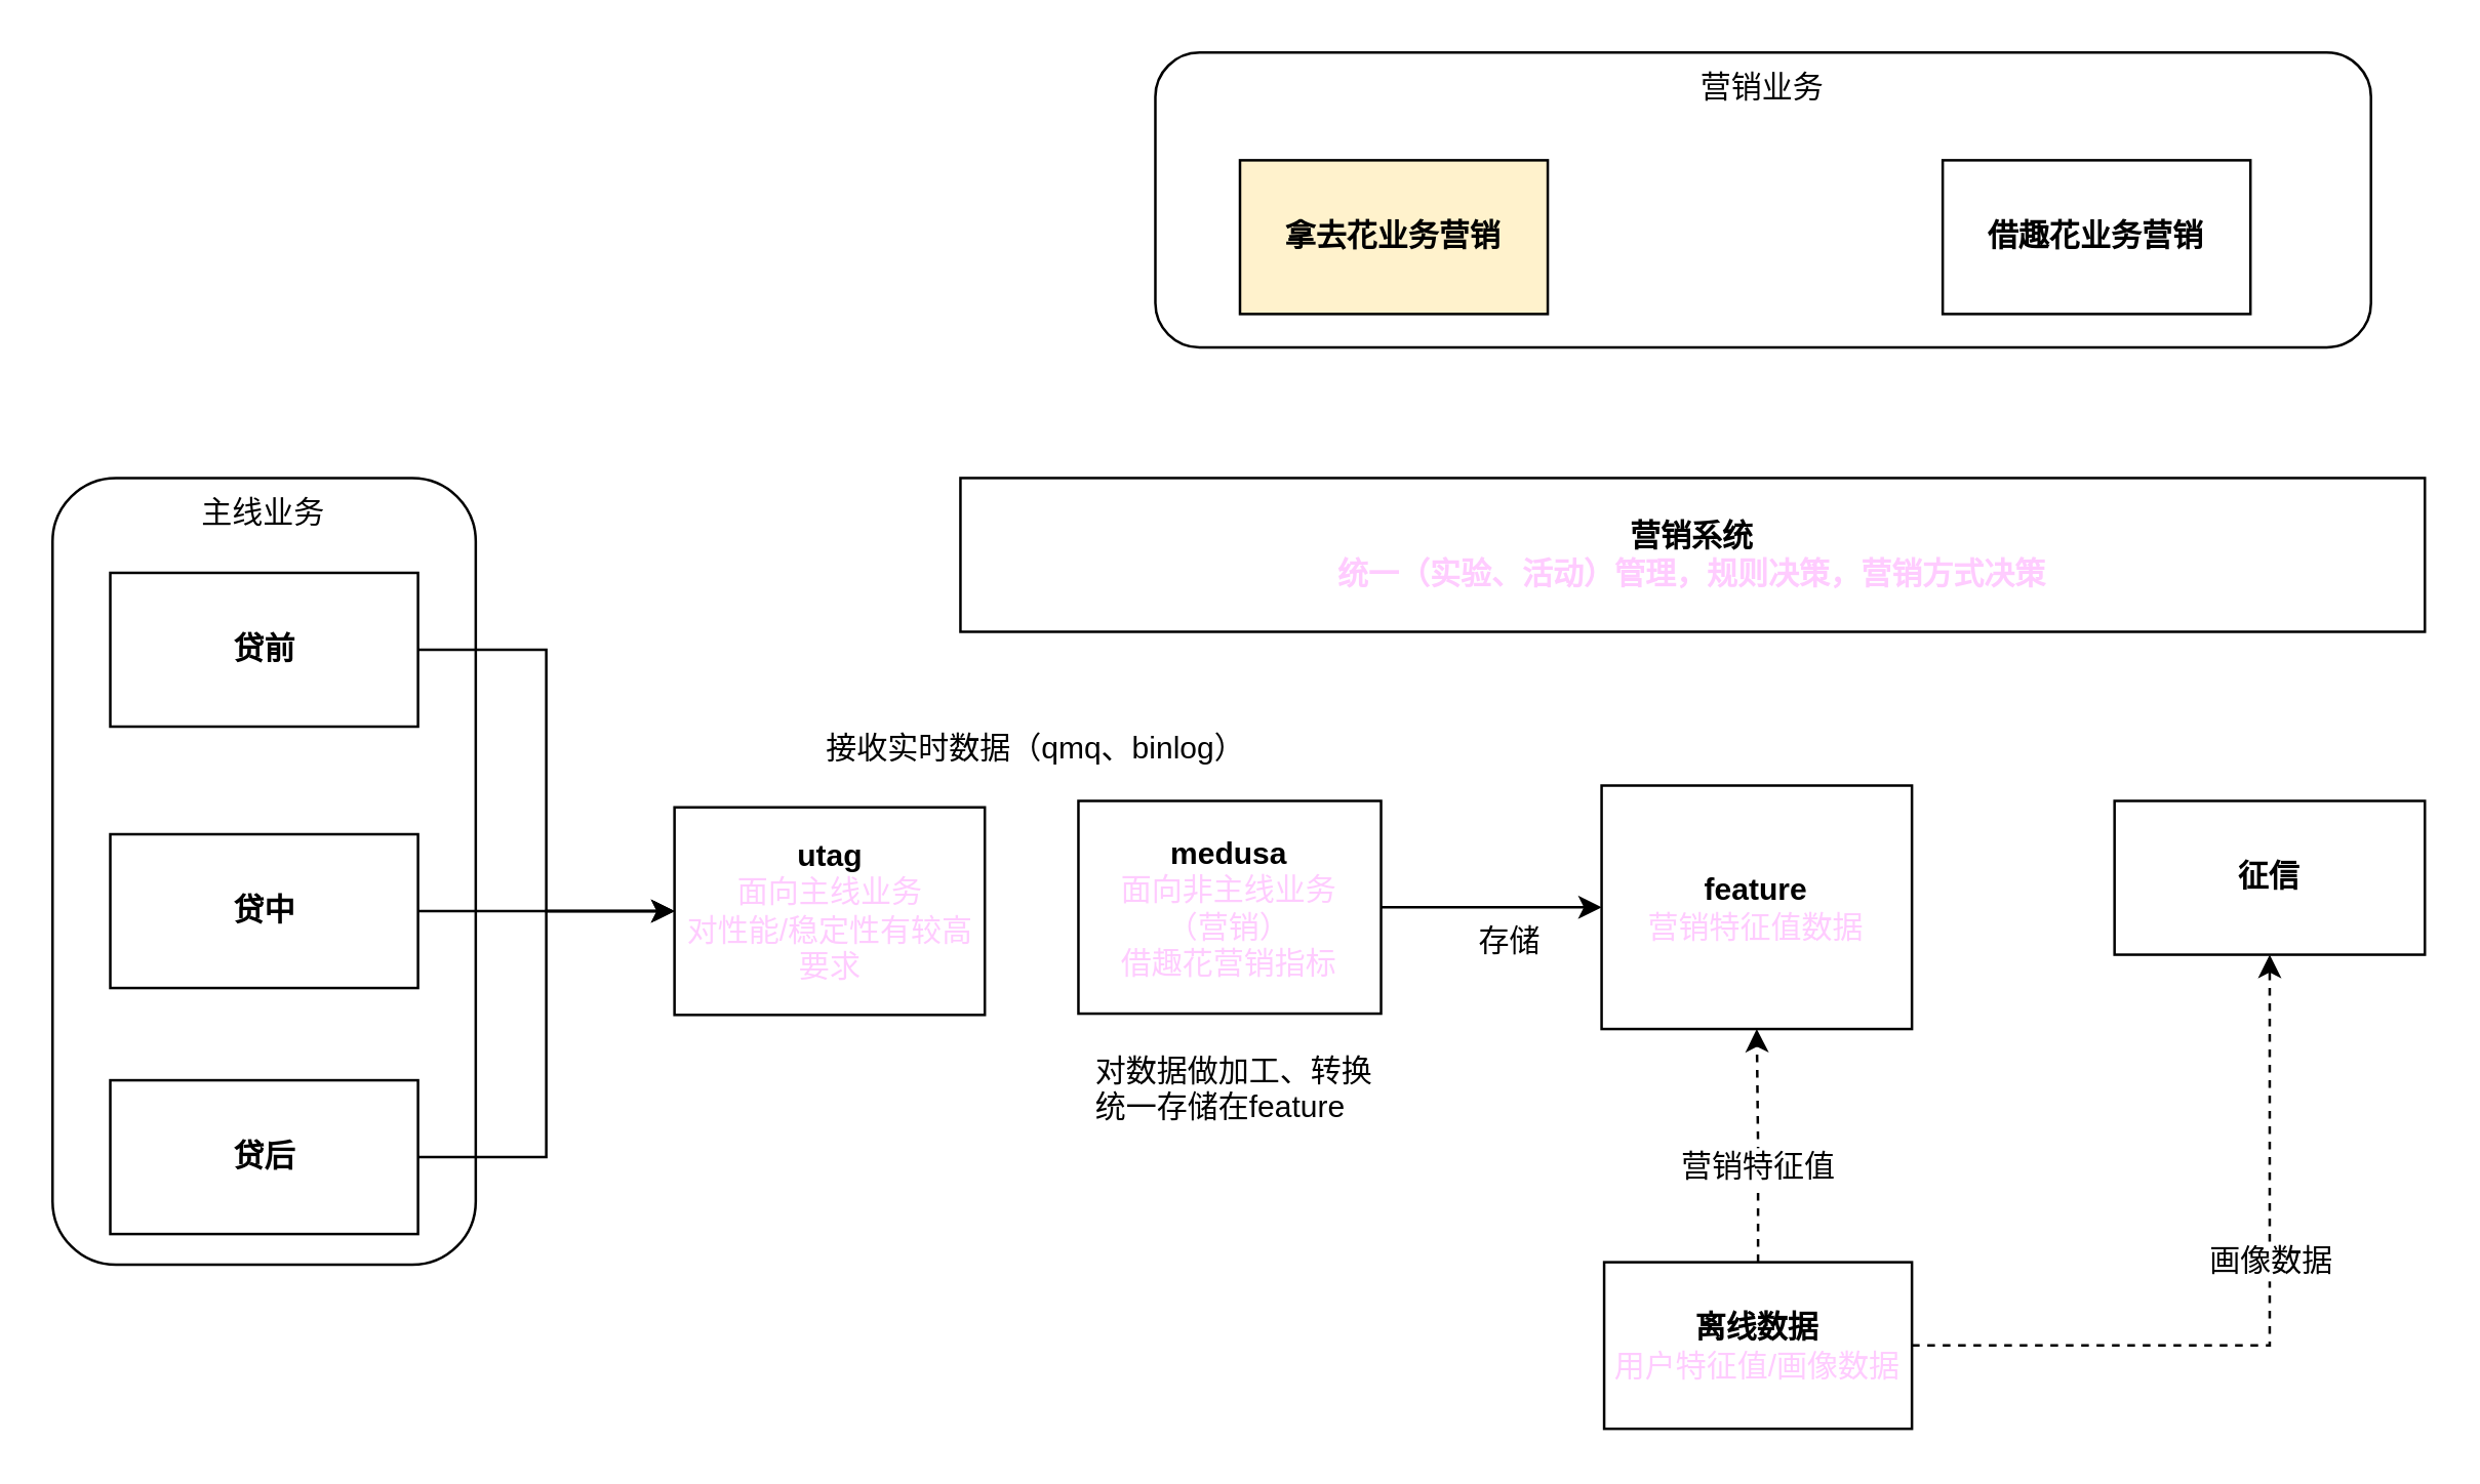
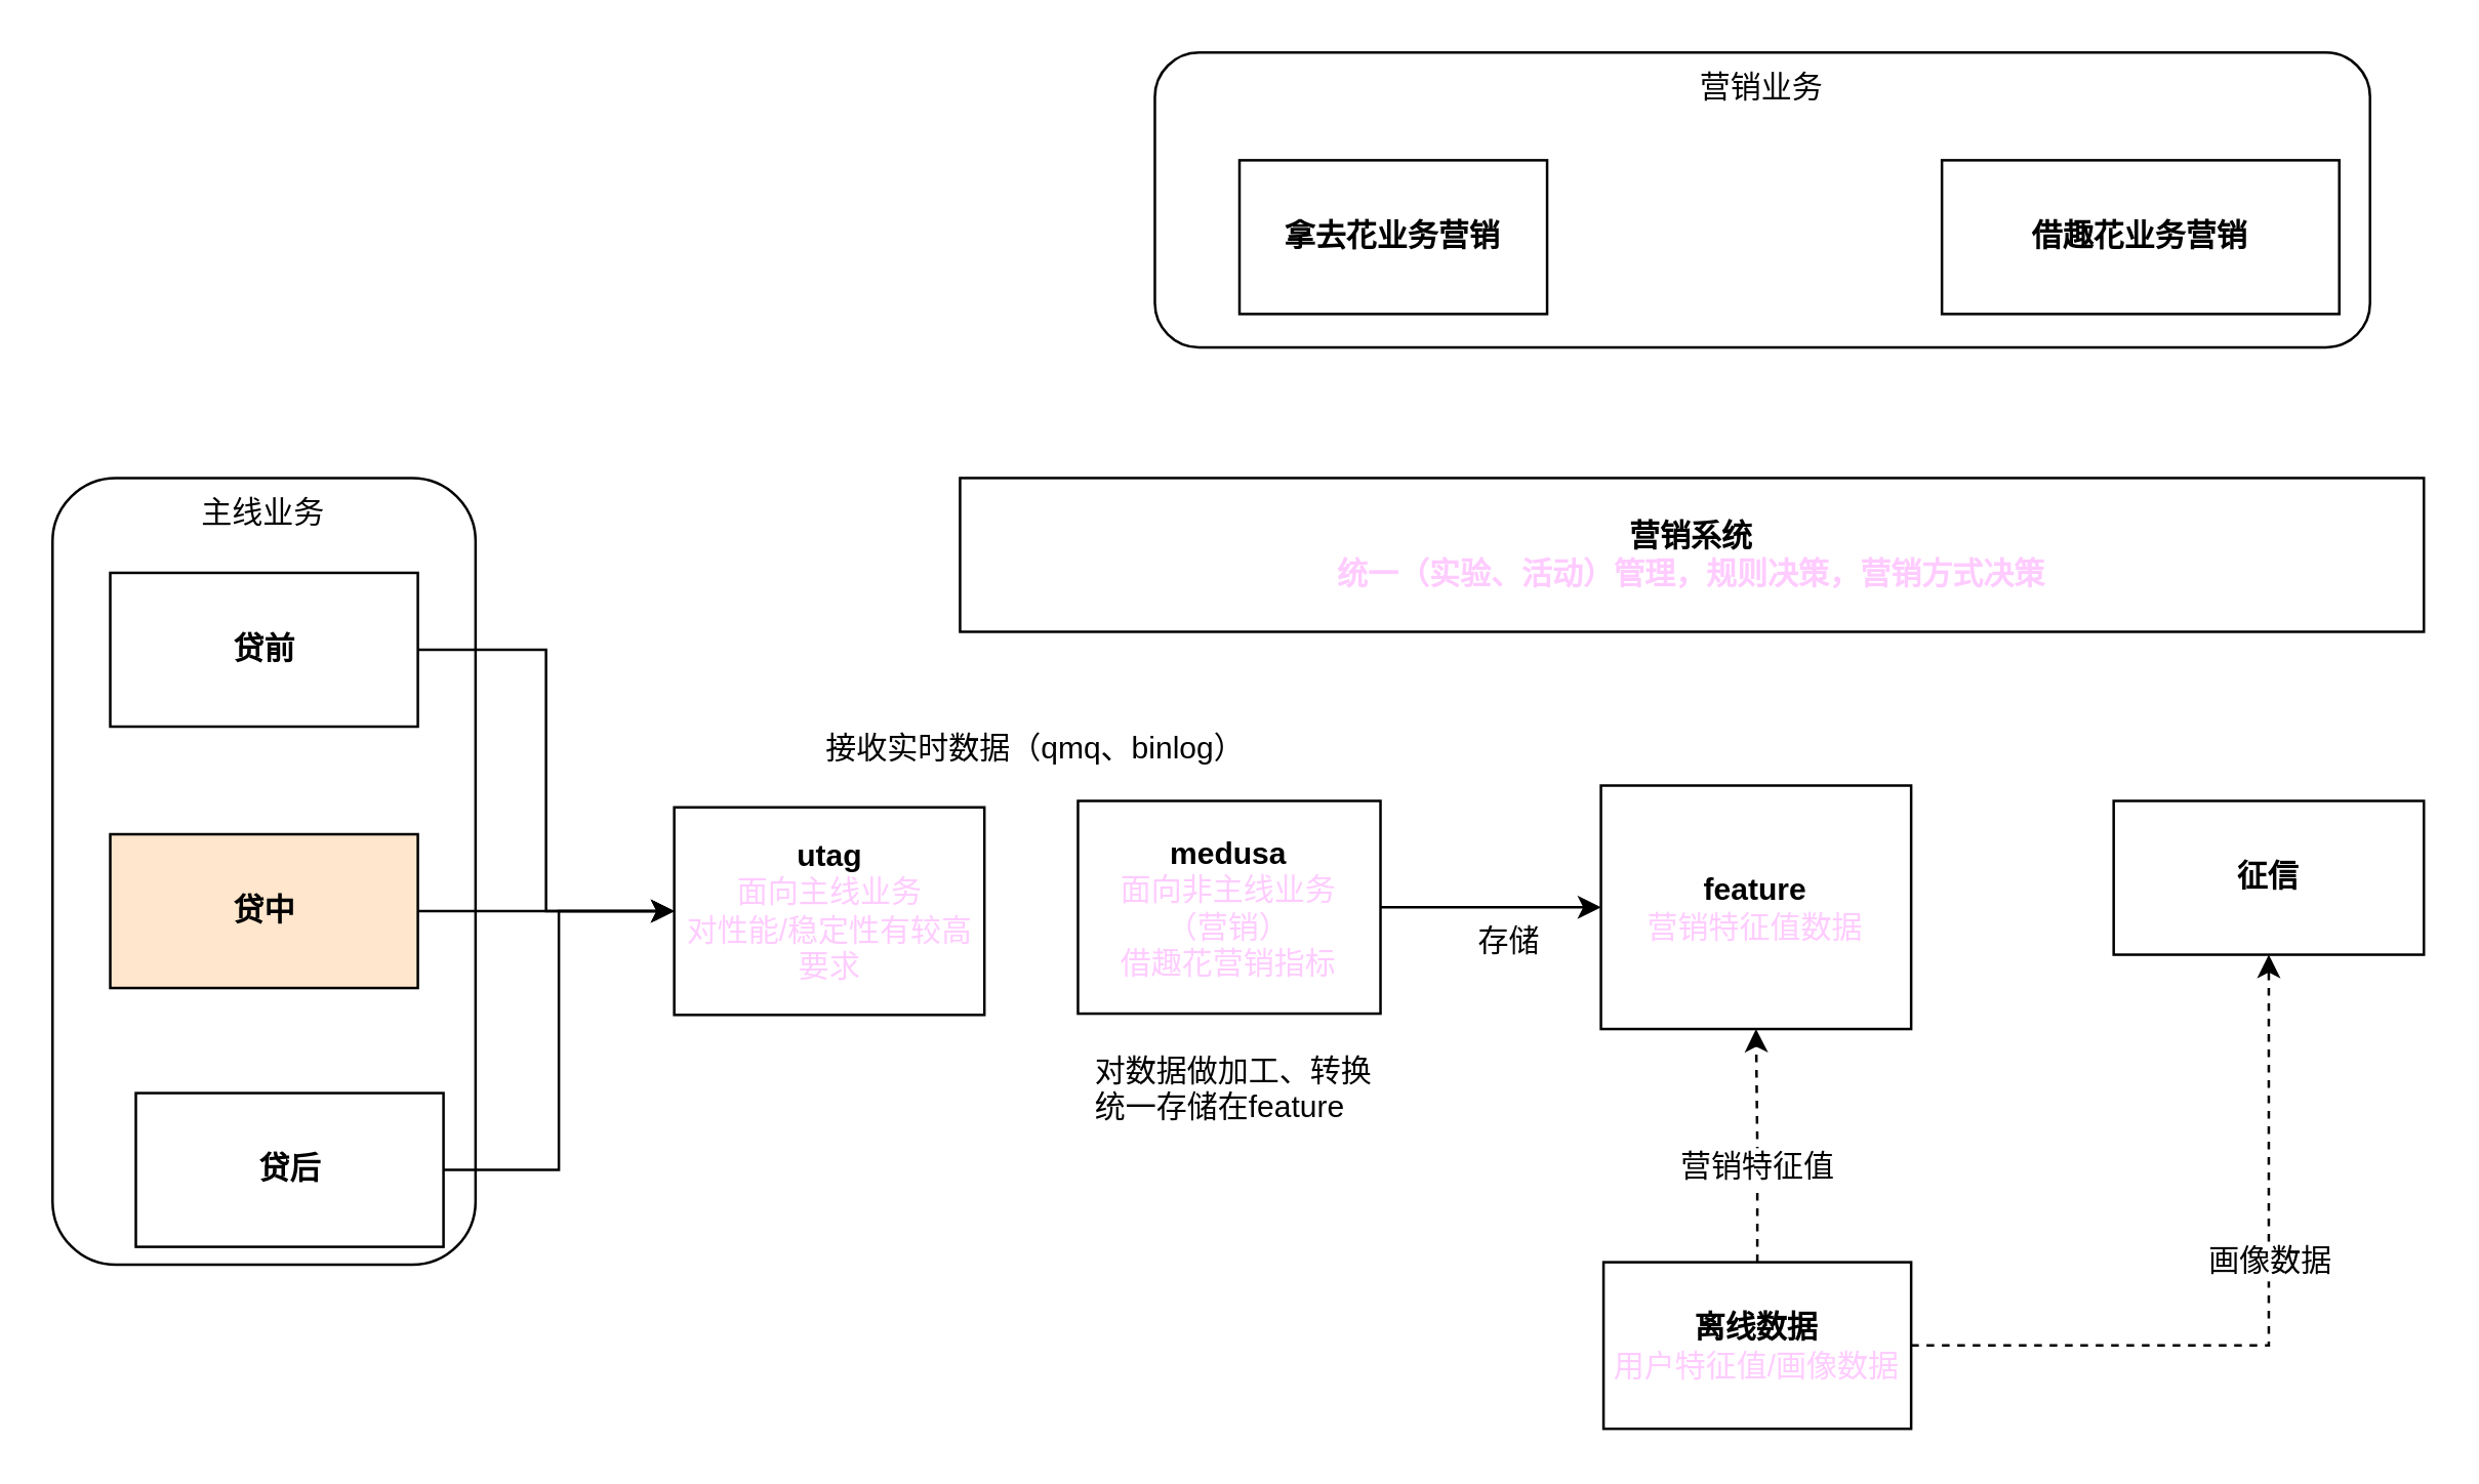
- <mxCell id="12" value="&lt;b&gt;拿去花业务营销&lt;/b&gt;&lt;br&gt;" style="rounded=0;whiteSpace=wrap;html=1;fillColor=#fff2cc;" vertex="1" parent="1"><mxGeometry x="483" y="62" width="120" height="60" as="geometry" /></mxCell>
+ <mxCell id="12" value="&lt;b&gt;拿去花业务营销&lt;/b&gt;&lt;br&gt;" style="rounded=0;whiteSpace=wrap;html=1;" vertex="1" parent="1"><mxGeometry x="483" y="62" width="120" height="60" as="geometry" /></mxCell>
- <mxCell id="13" value="&lt;b&gt;借趣花业务营销&lt;/b&gt;" style="rounded=0;whiteSpace=wrap;html=1;" vertex="1" parent="1"><mxGeometry x="757" y="62" width="120" height="60" as="geometry" /></mxCell>
+ <mxCell id="13" value="&lt;b&gt;借趣花业务营销&lt;/b&gt;" style="rounded=0;whiteSpace=wrap;html=1;" vertex="1" parent="1"><mxGeometry x="757" y="62" width="155" height="60" as="geometry" /></mxCell>
- <mxCell id="18" value="&lt;b&gt;贷中&lt;/b&gt;" style="rounded=0;whiteSpace=wrap;html=1;" vertex="1" parent="1"><mxGeometry x="42.5" y="325" width="120" height="60" as="geometry" /></mxCell>
+ <mxCell id="18" value="&lt;b&gt;贷中&lt;/b&gt;" style="rounded=0;whiteSpace=wrap;html=1;fillColor=#ffe6cc;" vertex="1" parent="1"><mxGeometry x="42.5" y="325" width="120" height="60" as="geometry" /></mxCell>
- <mxCell id="20" value="&lt;b&gt;贷后&lt;/b&gt;" style="rounded=0;whiteSpace=wrap;html=1;" vertex="1" parent="1"><mxGeometry x="42.5" y="421" width="120" height="60" as="geometry" /></mxCell>
+ <mxCell id="20" value="&lt;b&gt;贷后&lt;/b&gt;" style="rounded=0;whiteSpace=wrap;html=1;" vertex="1" parent="1"><mxGeometry x="52.5" y="426" width="120" height="60" as="geometry" /></mxCell>
